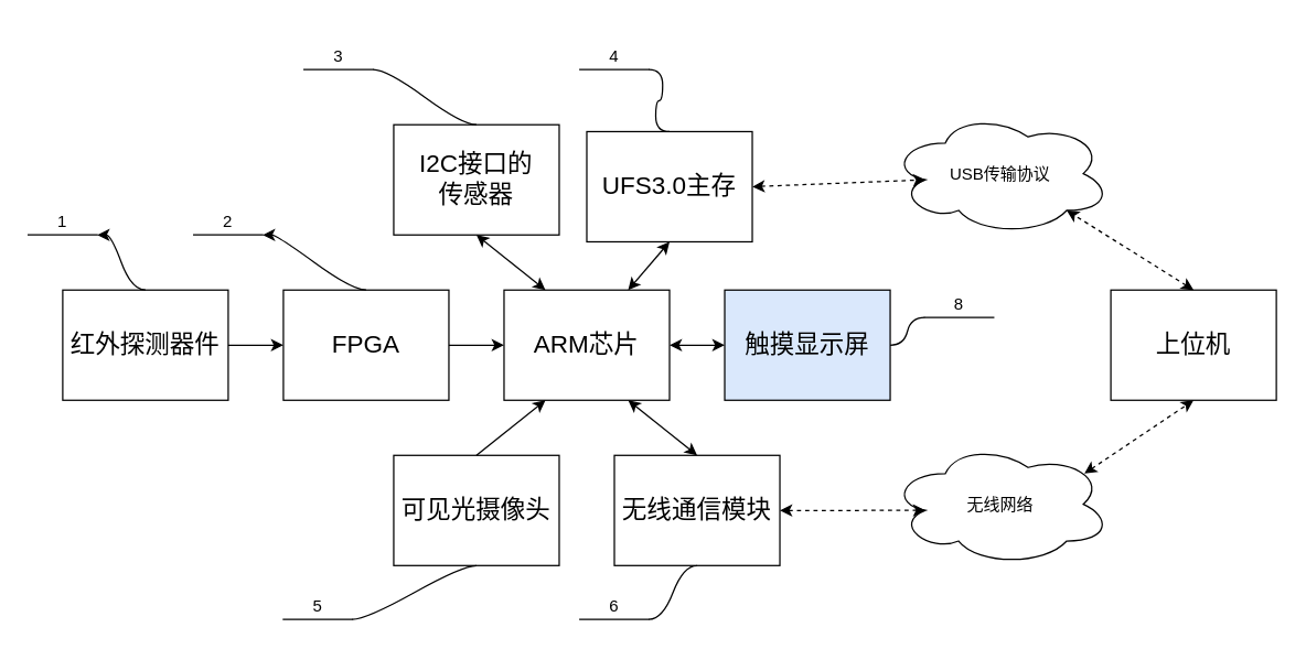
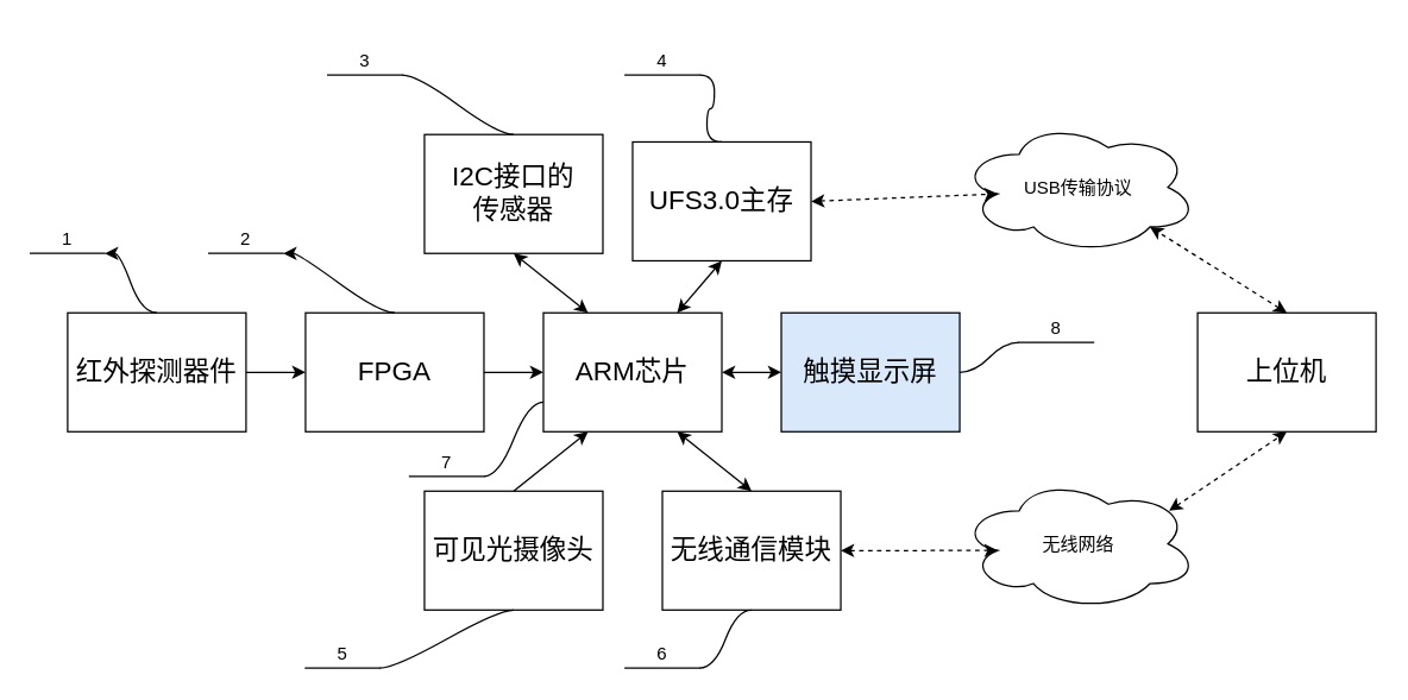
- <mxCell id="33" value="8&lt;br&gt;" style="whiteSpace=wrap;html=1;shape=partialRectangle;top=0;left=0;bottom=1;right=0;points=[[0,1],[1,1]];fillColor=none;align=center;verticalAlign=bottom;routingCenterY=0.5;snapToPoint=1;recursiveResize=0;autosize=1;treeFolding=1;treeMoving=1;newEdgeStyle={&quot;edgeStyle&quot;:&quot;entityRelationEdgeStyle&quot;,&quot;startArrow&quot;:&quot;none&quot;,&quot;endArrow&quot;:&quot;none&quot;,&quot;segment&quot;:10,&quot;curved&quot;:1,&quot;sourcePerimeterSpacing&quot;:0,&quot;targetPerimeterSpacing&quot;:0};" parent="1" vertex="1"><mxGeometry x="670" y="200" width="50" height="30" as="geometry" /></mxCell>
+ <mxCell id="33" value="8&lt;br&gt;" style="whiteSpace=wrap;html=1;shape=partialRectangle;top=0;left=0;bottom=1;right=0;points=[[0,1],[1,1]];fillColor=none;align=center;verticalAlign=bottom;routingCenterY=0.5;snapToPoint=1;recursiveResize=0;autosize=1;treeFolding=1;treeMoving=1;newEdgeStyle={&quot;edgeStyle&quot;:&quot;entityRelationEdgeStyle&quot;,&quot;startArrow&quot;:&quot;none&quot;,&quot;endArrow&quot;:&quot;none&quot;,&quot;segment&quot;:10,&quot;curved&quot;:1,&quot;sourcePerimeterSpacing&quot;:0,&quot;targetPerimeterSpacing&quot;:0};" parent="1" vertex="1"><mxGeometry x="685" y="200" width="50" height="30" as="geometry" /></mxCell>
+ <mxCell id="32" value="" style="edgeStyle=entityRelationEdgeStyle;startArrow=none;endArrow=none;segment=10;curved=1;sourcePerimeterSpacing=0;targetPerimeterSpacing=0;rounded=0;exitX=0;exitY=0.75;exitDx=0;exitDy=0;" parent="1" source="5" target="31" edge="1"><mxGeometry relative="1" as="geometry"><mxPoint x="115" y="390" as="sourcePoint" /><Array as="points"><mxPoint x="325" y="310" /><mxPoint x="325" y="310" /></Array></mxGeometry></mxCell>
+ <mxCell id="31" value="7&lt;br&gt;" style="whiteSpace=wrap;html=1;shape=partialRectangle;top=0;left=0;bottom=1;right=0;points=[[0,1],[1,1]];fillColor=none;align=center;verticalAlign=bottom;routingCenterY=0.5;snapToPoint=1;recursiveResize=0;autosize=1;treeFolding=1;treeMoving=1;newEdgeStyle={&quot;edgeStyle&quot;:&quot;entityRelationEdgeStyle&quot;,&quot;startArrow&quot;:&quot;none&quot;,&quot;endArrow&quot;:&quot;none&quot;,&quot;segment&quot;:10,&quot;curved&quot;:1,&quot;sourcePerimeterSpacing&quot;:0,&quot;targetPerimeterSpacing&quot;:0};" parent="1" vertex="1"><mxGeometry x="275" y="290" width="50" height="30" as="geometry" /></mxCell>
